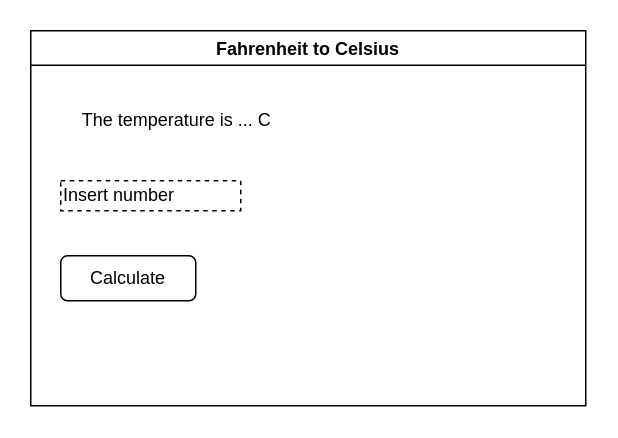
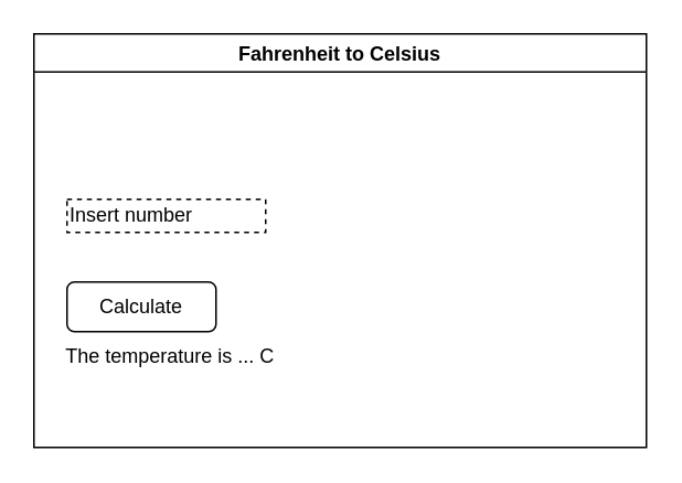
- <mxCell id="4" value="The temperature is ... C" style="text;html=1;strokeColor=none;fillColor=none;align=center;verticalAlign=middle;whiteSpace=wrap;rounded=0;" vertex="1" parent="2"><mxGeometry x="25" y="45" width="145" height="30" as="geometry" /></mxCell>
+ <mxCell id="4" value="The temperature is ... C" style="text;html=1;strokeColor=none;fillColor=none;align=center;verticalAlign=middle;whiteSpace=wrap;rounded=0;" vertex="1" parent="2"><mxGeometry x="10" y="180" width="145" height="30" as="geometry" /></mxCell>
